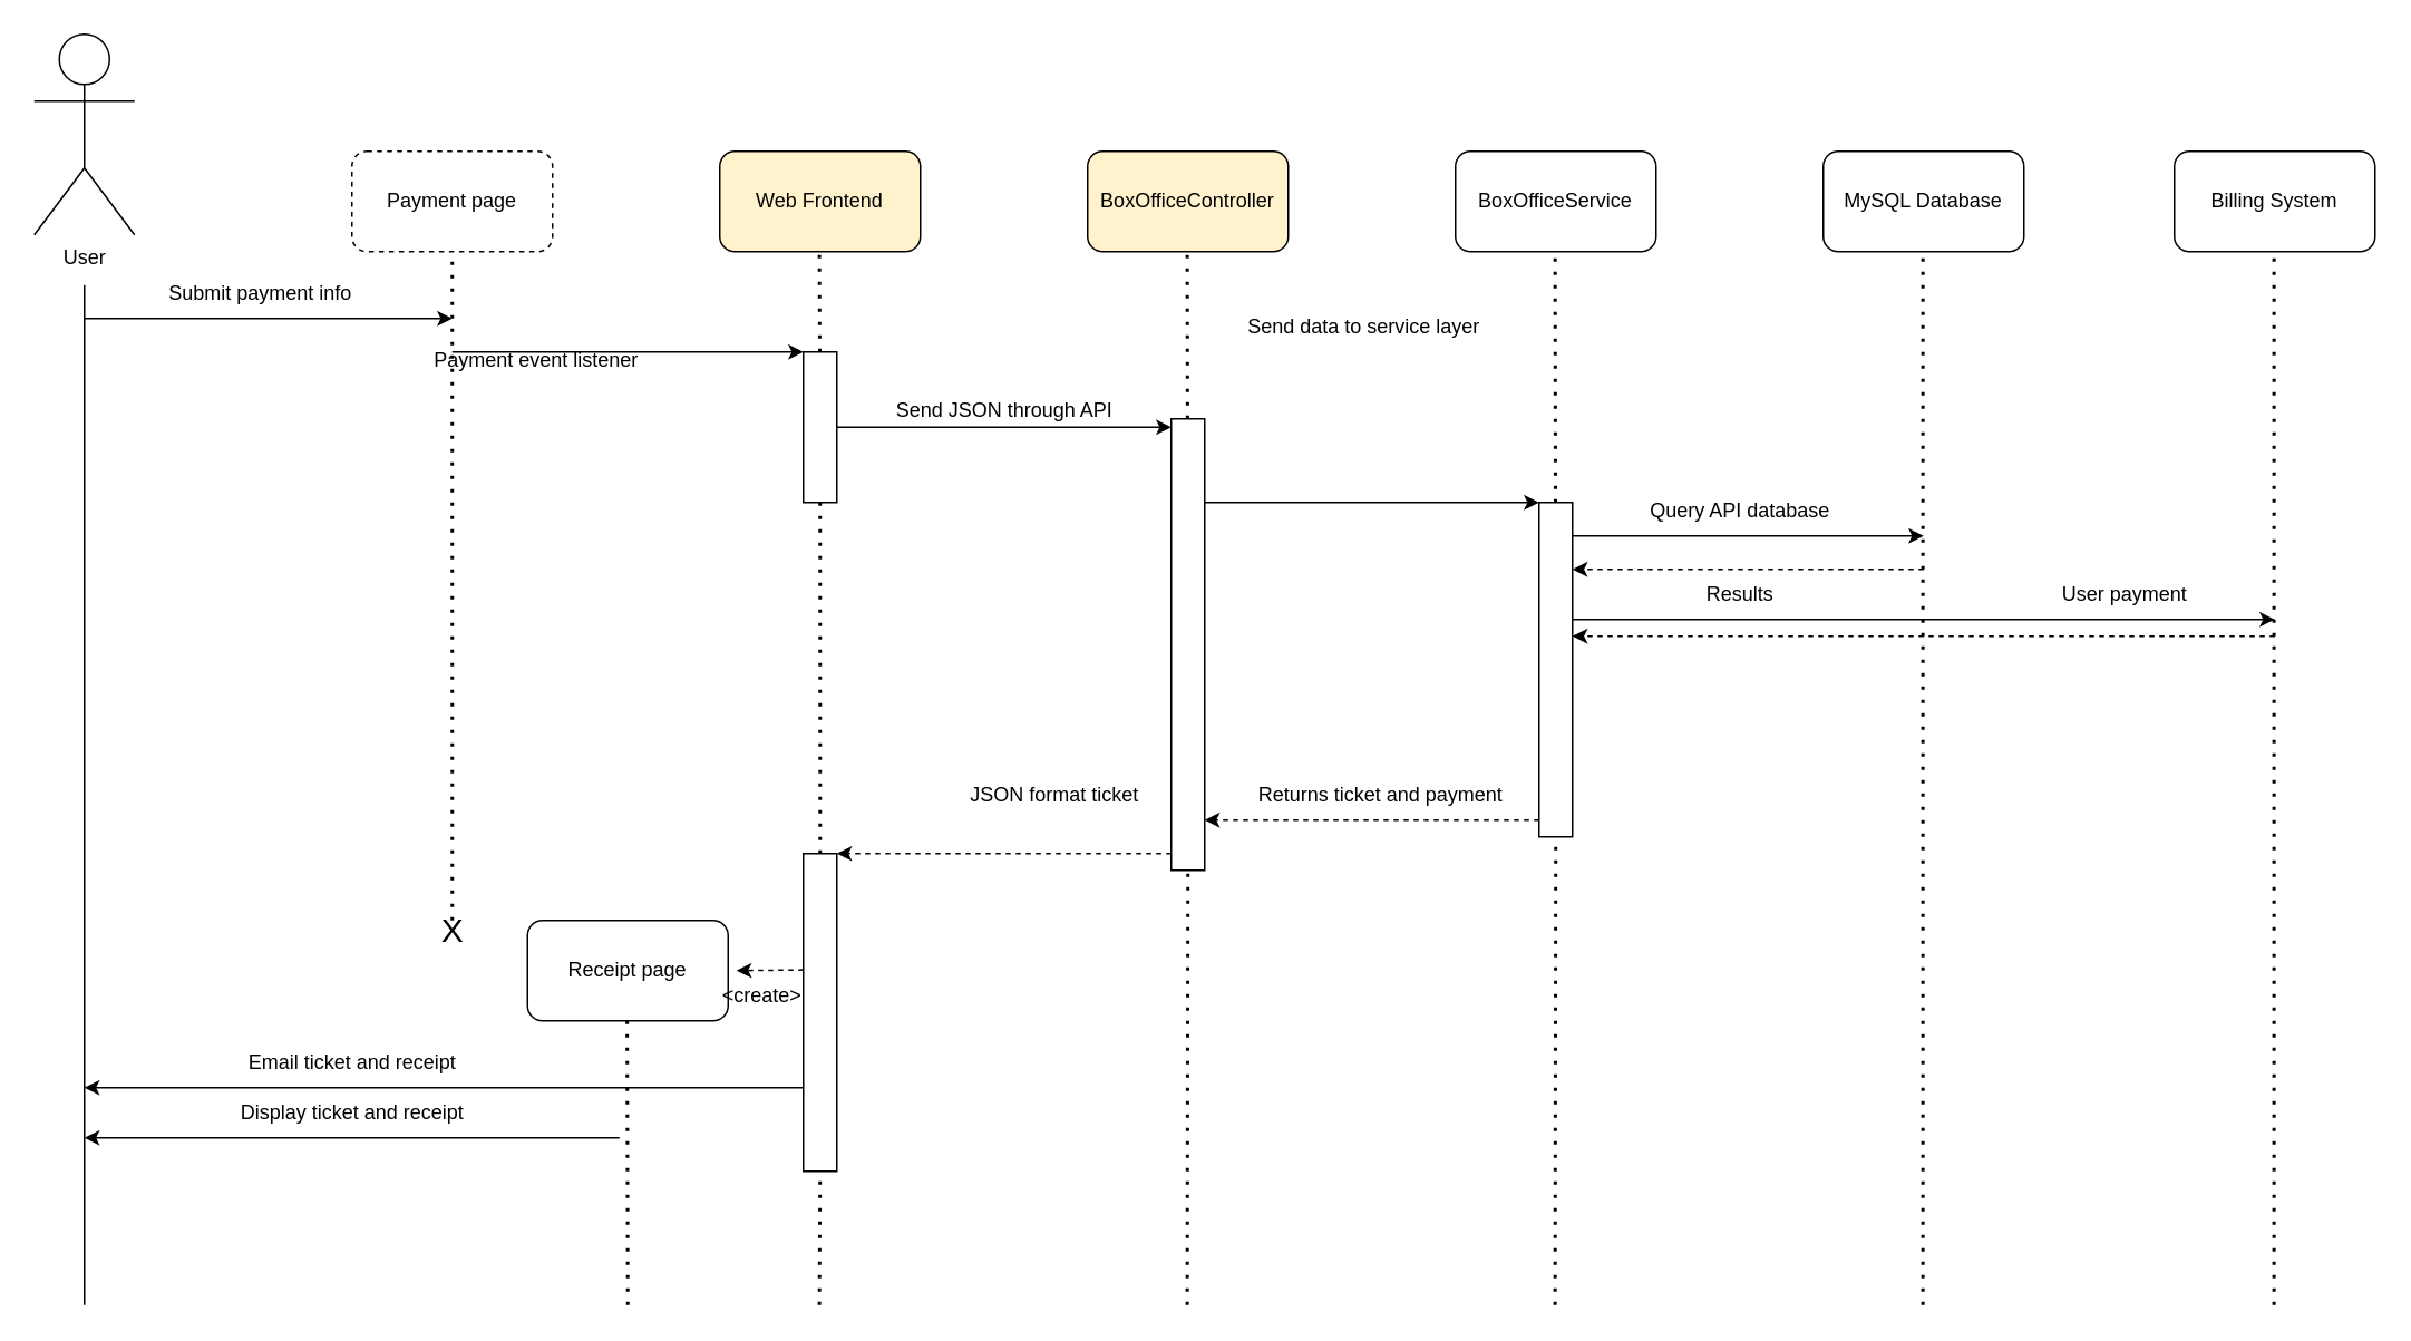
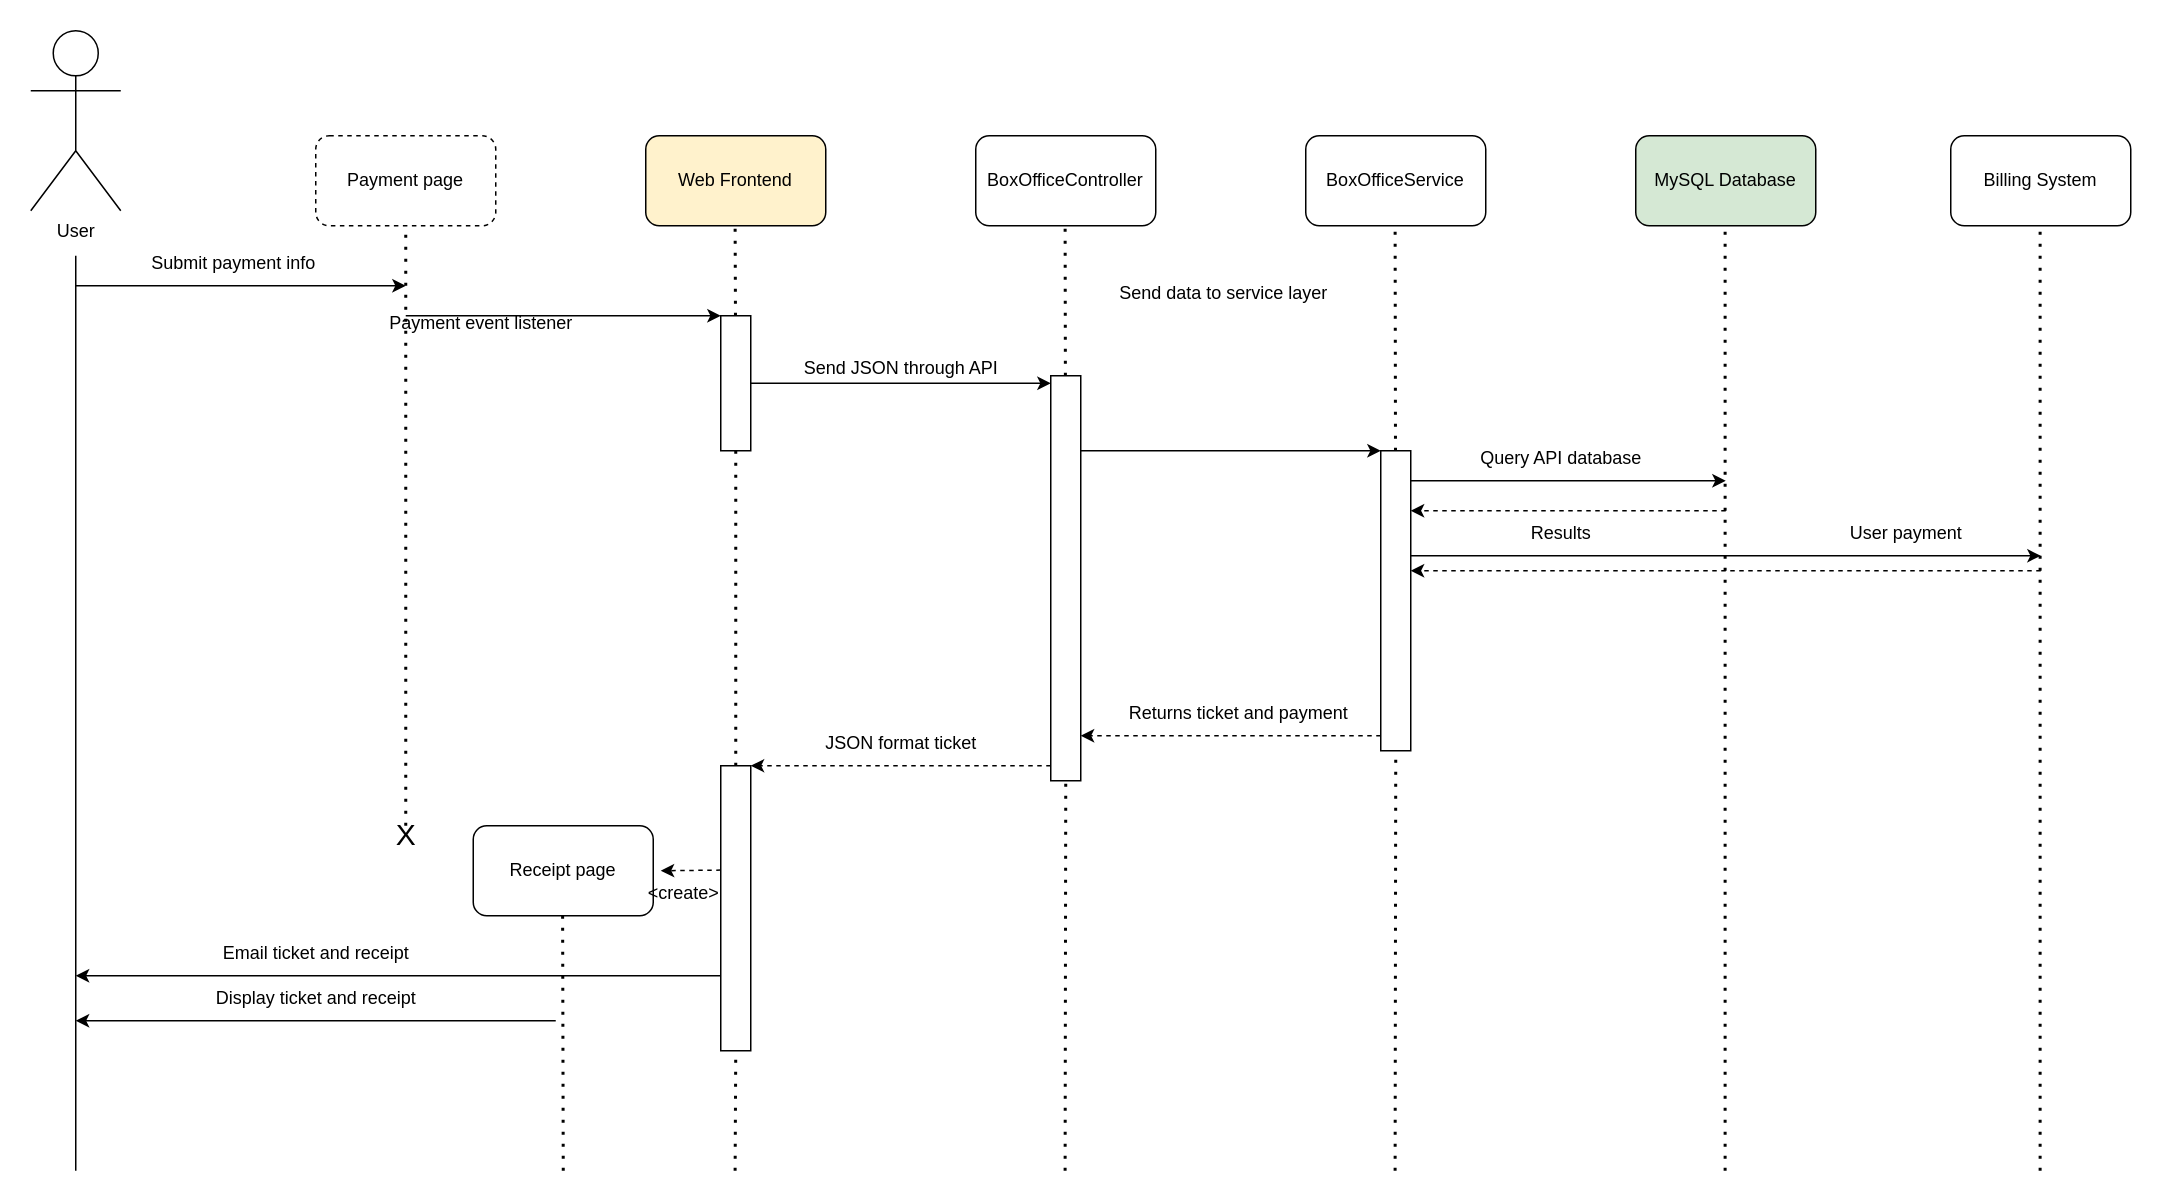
- <mxCell id="5" value="BoxOfficeController" style="rounded=1;whiteSpace=wrap;html=1;fillColor=#fff2cc;" vertex="1" parent="1"><mxGeometry x="650" y="90" width="120" height="60" as="geometry" /></mxCell>
+ <mxCell id="5" value="BoxOfficeController" style="rounded=1;whiteSpace=wrap;html=1;" vertex="1" parent="1"><mxGeometry x="650" y="90" width="120" height="60" as="geometry" /></mxCell>
- <mxCell id="22" value="MySQL Database" style="rounded=1;whiteSpace=wrap;html=1;" vertex="1" parent="1"><mxGeometry x="1090" y="90" width="120" height="60" as="geometry" /></mxCell>
+ <mxCell id="22" value="MySQL Database" style="rounded=1;whiteSpace=wrap;html=1;fillColor=#d5e8d4;" vertex="1" parent="1"><mxGeometry x="1090" y="90" width="120" height="60" as="geometry" /></mxCell>
- <mxCell id="37" value="JSON format ticket" style="text;html=1;align=center;verticalAlign=middle;resizable=0;points=[];autosize=1;strokeColor=none;fillColor=none;" vertex="1" parent="1"><mxGeometry x="570" y="460" width="120" height="30" as="geometry" /></mxCell>
+ <mxCell id="37" value="JSON format ticket" style="text;html=1;align=center;verticalAlign=middle;resizable=0;points=[];autosize=1;strokeColor=none;fillColor=none;" vertex="1" parent="1"><mxGeometry x="540" y="480" width="120" height="30" as="geometry" /></mxCell>
